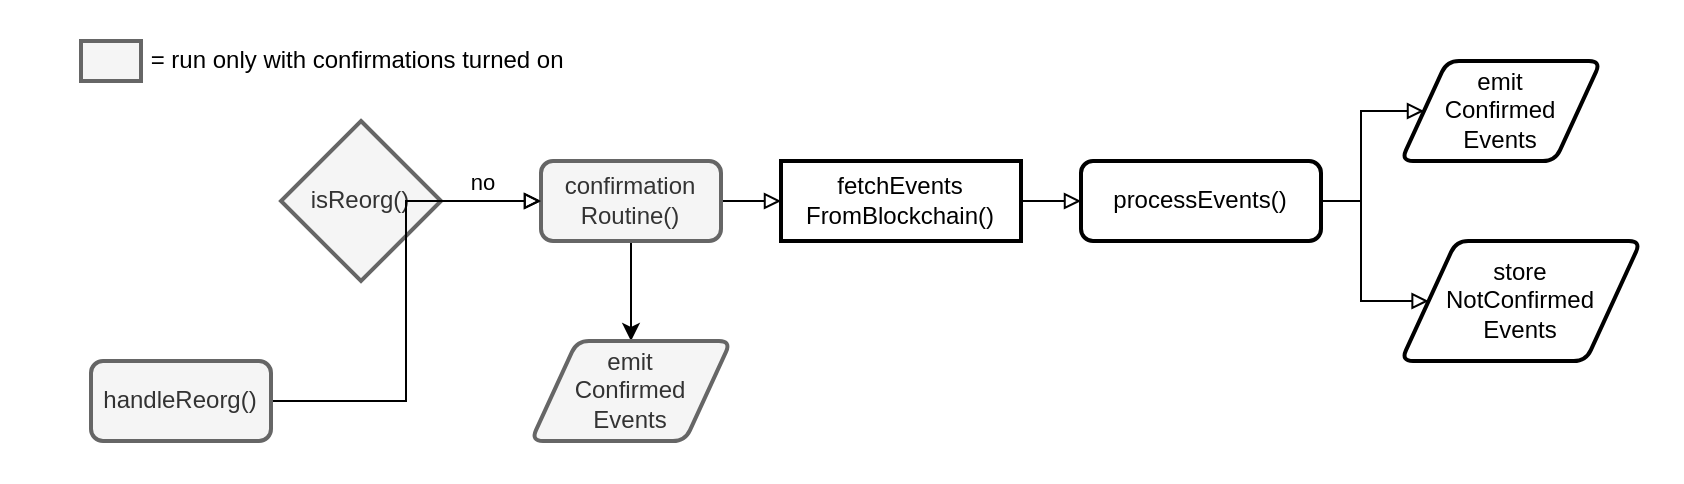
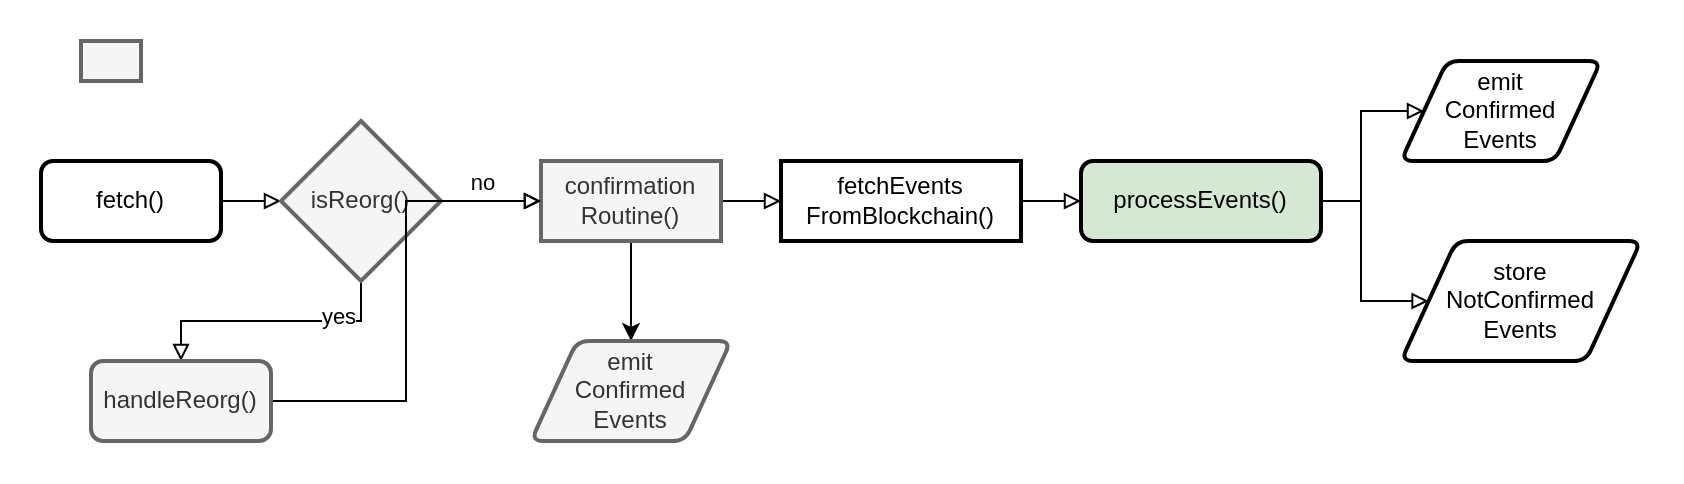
- <mxCell id="23" value="&amp;nbsp;= run only with confirmations turned on" style="text;html=1;strokeColor=none;fillColor=none;align=left;verticalAlign=middle;whiteSpace=wrap;rounded=0;" parent="21" vertex="1"><mxGeometry x="30" width="220" height="20" as="geometry" /></mxCell>
+ <mxCell id="3" value="fetch()" style="rounded=1;whiteSpace=wrap;html=1;strokeWidth=2;" parent="1" vertex="1"><mxGeometry x="20" y="80" width="90" height="40" as="geometry" /></mxCell>
+ <mxCell id="2" style="edgeStyle=orthogonalEdgeStyle;rounded=0;orthogonalLoop=1;jettySize=auto;html=1;exitX=1;exitY=0.5;exitDx=0;exitDy=0;entryX=0;entryY=0.5;entryDx=0;entryDy=0;entryPerimeter=0;endArrow=block;endFill=0;" parent="1" source="3" target="8" edge="1"><mxGeometry relative="1" as="geometry" /></mxCell>
- <mxCell id="11" value="confirmation&lt;br&gt;Routine()" style="rounded=1;whiteSpace=wrap;html=1;strokeWidth=2;fillColor=#f5f5f5;strokeColor=#666666;fontColor=#333333;" parent="1" vertex="1"><mxGeometry x="270" y="80" width="90" height="40" as="geometry" /></mxCell>
+ <mxCell id="11" value="confirmation&lt;br&gt;Routine()" style="whiteSpace=wrap;html=1;strokeWidth=2;fillColor=#f5f5f5;strokeColor=#666666;fontColor=#333333;rounded=0;" parent="1" vertex="1"><mxGeometry x="270" y="80" width="90" height="40" as="geometry" /></mxCell>
- <mxCell id="18" value="processEvents()" style="rounded=1;whiteSpace=wrap;html=1;strokeWidth=2;" parent="1" vertex="1"><mxGeometry x="540" y="80" width="120" height="40" as="geometry" /></mxCell>
+ <mxCell id="18" value="processEvents()" style="rounded=1;whiteSpace=wrap;html=1;strokeWidth=2;fillColor=#d5e8d4;" parent="1" vertex="1"><mxGeometry x="540" y="80" width="120" height="40" as="geometry" /></mxCell>
+ <mxCell id="6" style="edgeStyle=orthogonalEdgeStyle;rounded=0;orthogonalLoop=1;jettySize=auto;html=1;exitX=0.5;exitY=1;exitDx=0;exitDy=0;exitPerimeter=0;endArrow=block;endFill=0;" parent="1" source="8" target="13" edge="1"><mxGeometry relative="1" as="geometry" /></mxCell>
+ <mxCell id="7" value="yes" style="edgeLabel;html=1;align=center;verticalAlign=middle;resizable=0;points=[];" parent="6" vertex="1" connectable="0"><mxGeometry x="-0.157" y="-3" relative="1" as="geometry"><mxPoint x="23" as="offset" /></mxGeometry></mxCell>
